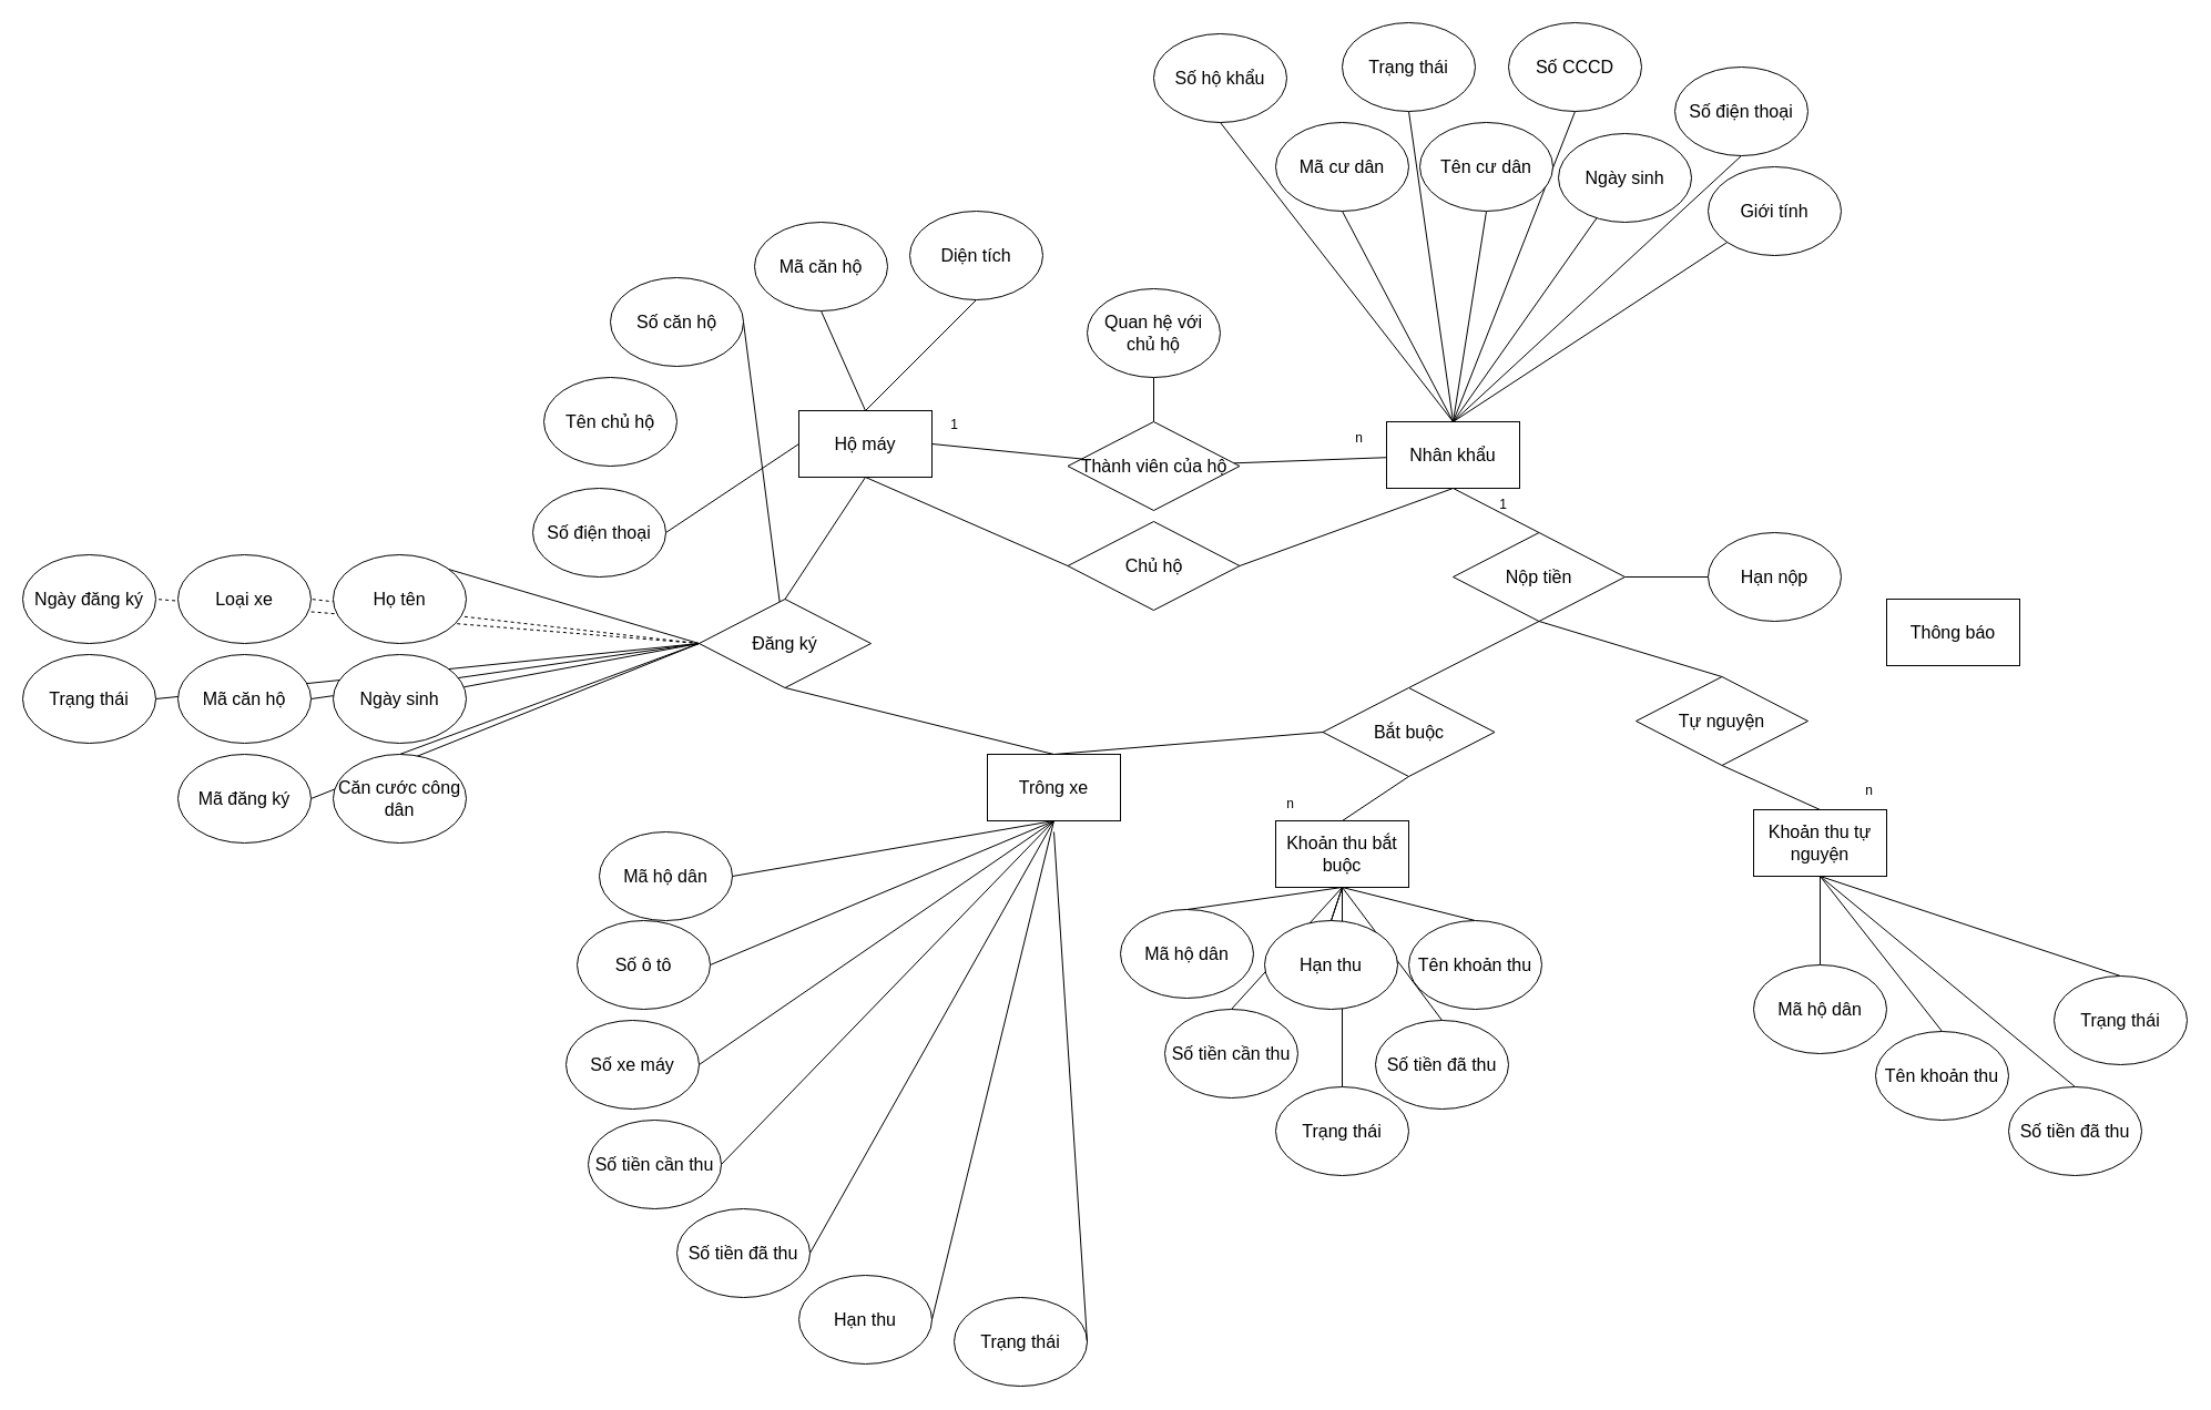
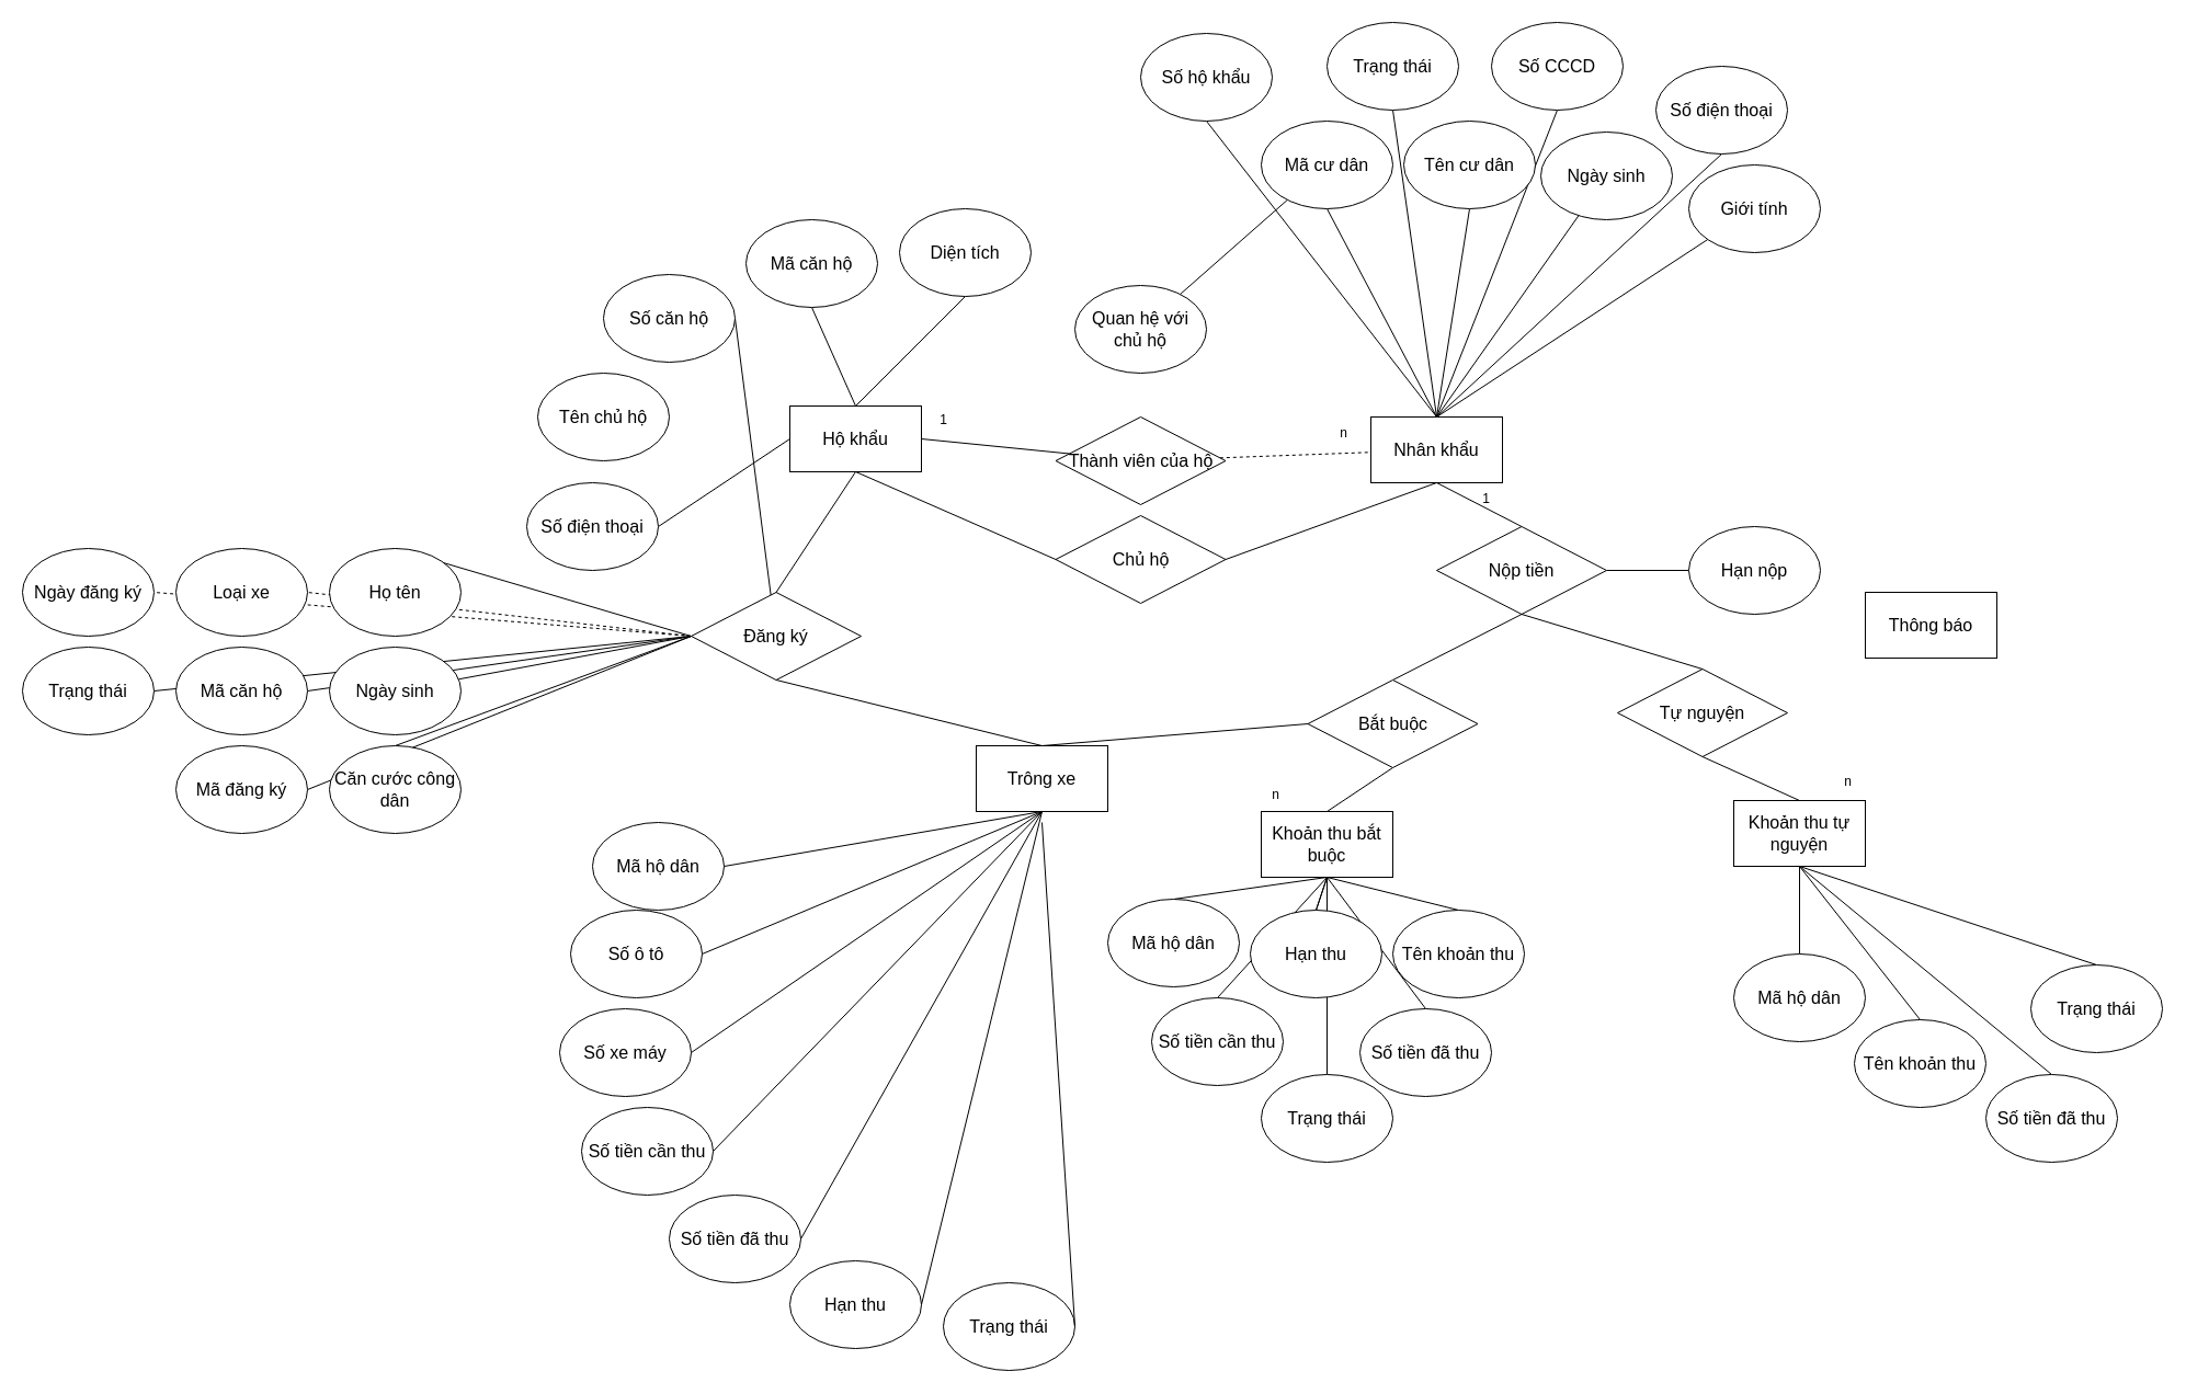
- <mxCell id="25" style="rounded=0;orthogonalLoop=1;jettySize=auto;html=1;entryX=0.5;entryY=0;entryDx=0;entryDy=0;endArrow=none;endFill=0;fontSize=16;" edge="1" parent="1" source="26" target="29"><mxGeometry relative="1" as="geometry" /></mxCell>
+ <mxCell id="25" style="rounded=0;orthogonalLoop=1;jettySize=auto;html=1;endArrow=none;endFill=0;fontSize=16;" edge="1" parent="1" source="26" target="97"><mxGeometry relative="1" as="geometry" /></mxCell>
- <mxCell id="22" value="Hộ máy" style="rounded=0;whiteSpace=wrap;html=1;fontSize=16;" vertex="1" parent="1"><mxGeometry x="720" y="370" width="120" height="60" as="geometry" /></mxCell>
+ <mxCell id="22" value="Hộ khẩu" style="rounded=0;whiteSpace=wrap;html=1;fontSize=16;" vertex="1" parent="1"><mxGeometry x="720" y="370" width="120" height="60" as="geometry" /></mxCell>
- <mxCell id="28" style="rounded=0;orthogonalLoop=1;jettySize=auto;html=1;endArrow=none;endFill=0;fontSize=16;" edge="1" parent="1" source="29" target="94"><mxGeometry relative="1" as="geometry" /></mxCell>
+ <mxCell id="28" style="rounded=0;orthogonalLoop=1;jettySize=auto;html=1;endArrow=none;endFill=0;fontSize=16;dashed=1;" edge="1" parent="1" source="29" target="94"><mxGeometry relative="1" as="geometry" /></mxCell>
